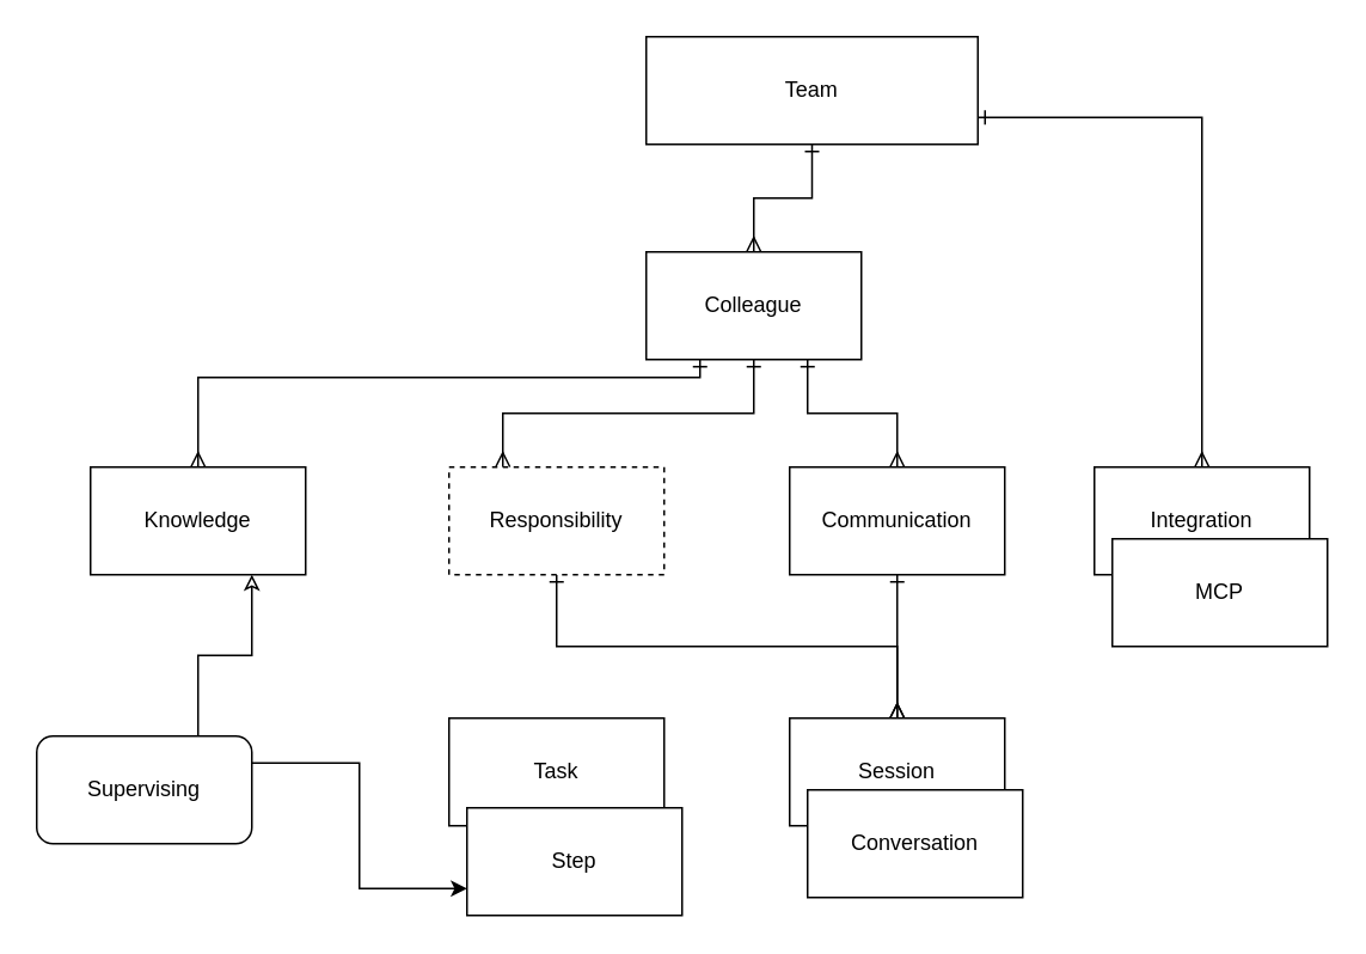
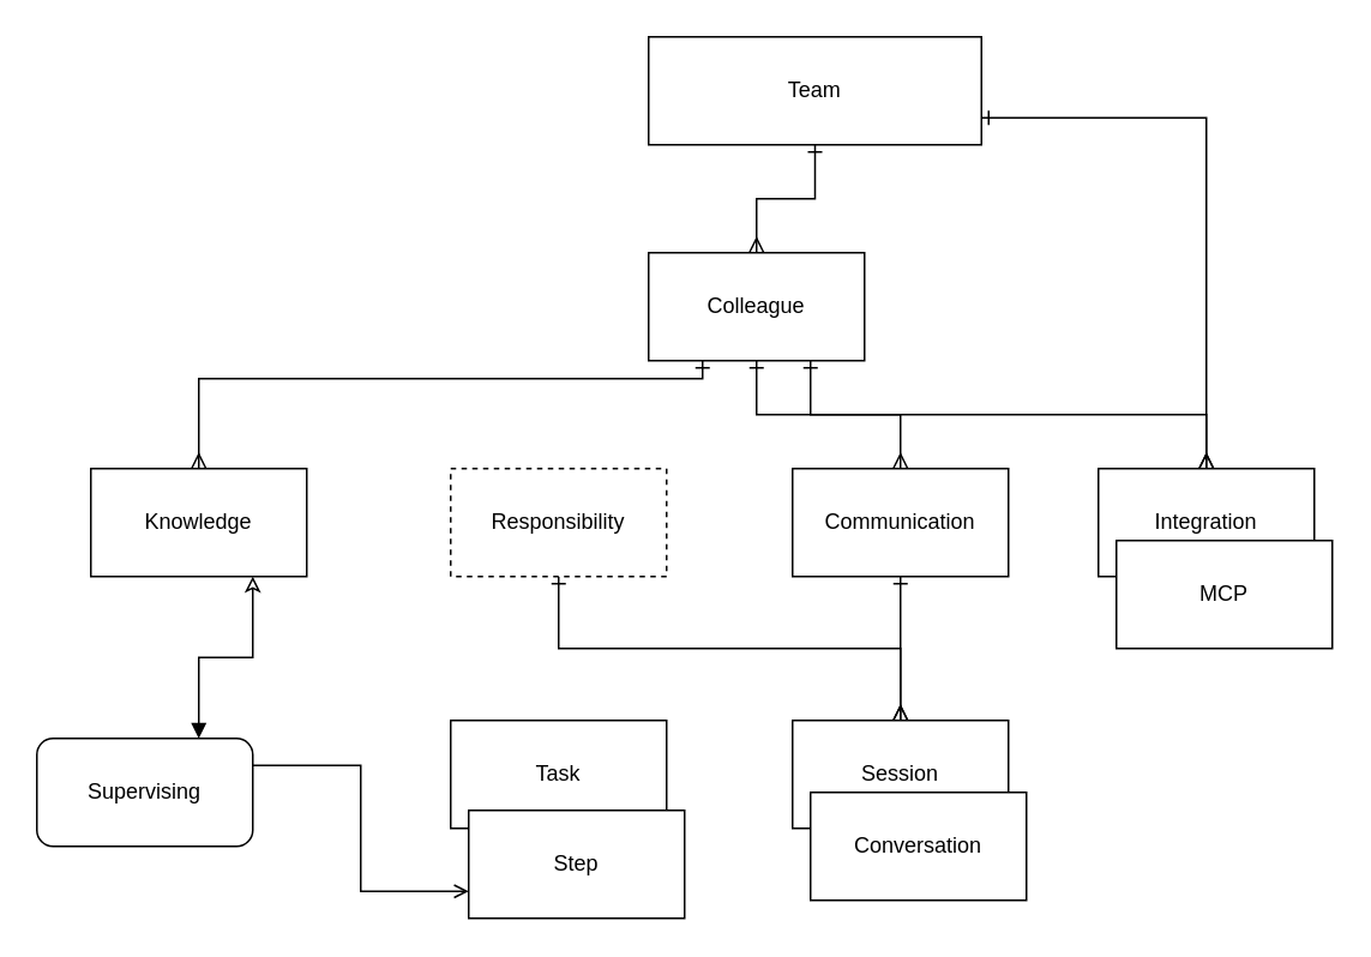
- <mxCell id="3" style="edgeStyle=orthogonalEdgeStyle;rounded=0;orthogonalLoop=1;jettySize=auto;html=1;exitX=0.5;exitY=1;exitDx=0;exitDy=0;entryX=0.25;entryY=0;entryDx=0;entryDy=0;startArrow=ERone;startFill=0;endArrow=ERmany;endFill=0;" edge="1" parent="1" source="5" target="9"><mxGeometry relative="1" as="geometry" /></mxCell>
+ <mxCell id="3" style="edgeStyle=orthogonalEdgeStyle;rounded=0;orthogonalLoop=1;jettySize=auto;html=1;exitX=0.5;exitY=1;exitDx=0;exitDy=0;startArrow=ERone;startFill=0;endArrow=ERmany;endFill=0;" edge="1" parent="1" source="5" target="12"><mxGeometry relative="1" as="geometry" /></mxCell>
- <mxCell id="6" style="edgeStyle=orthogonalEdgeStyle;rounded=0;orthogonalLoop=1;jettySize=auto;html=1;exitX=0.75;exitY=1;exitDx=0;exitDy=0;entryX=0.75;entryY=0;entryDx=0;entryDy=0;startArrow=classic;startFill=0;endArrow=none;" edge="1" parent="1" source="7" target="21"><mxGeometry relative="1" as="geometry" /></mxCell>
+ <mxCell id="6" style="edgeStyle=orthogonalEdgeStyle;rounded=0;orthogonalLoop=1;jettySize=auto;html=1;exitX=0.75;exitY=1;exitDx=0;exitDy=0;entryX=0.75;entryY=0;entryDx=0;entryDy=0;startArrow=classic;startFill=0;endArrow=block;" edge="1" parent="1" source="7" target="21"><mxGeometry relative="1" as="geometry" /></mxCell>
- <mxCell id="20" style="edgeStyle=orthogonalEdgeStyle;rounded=0;orthogonalLoop=1;jettySize=auto;html=1;exitX=1;exitY=0.25;exitDx=0;exitDy=0;entryX=0;entryY=0.75;entryDx=0;entryDy=0;" edge="1" parent="1" source="21" target="18"><mxGeometry relative="1" as="geometry" /></mxCell>
+ <mxCell id="20" style="edgeStyle=orthogonalEdgeStyle;rounded=0;orthogonalLoop=1;jettySize=auto;html=1;exitX=1;exitY=0.25;exitDx=0;exitDy=0;entryX=0;entryY=0.75;entryDx=0;entryDy=0;endArrow=open;" edge="1" parent="1" source="21" target="18"><mxGeometry relative="1" as="geometry" /></mxCell>
